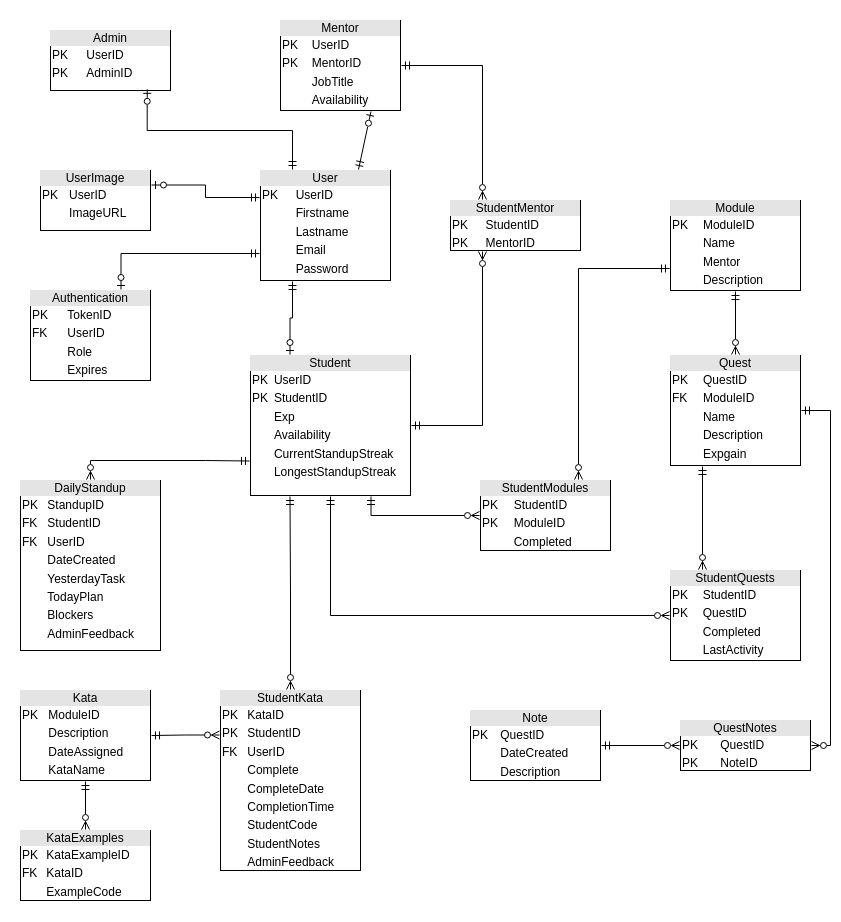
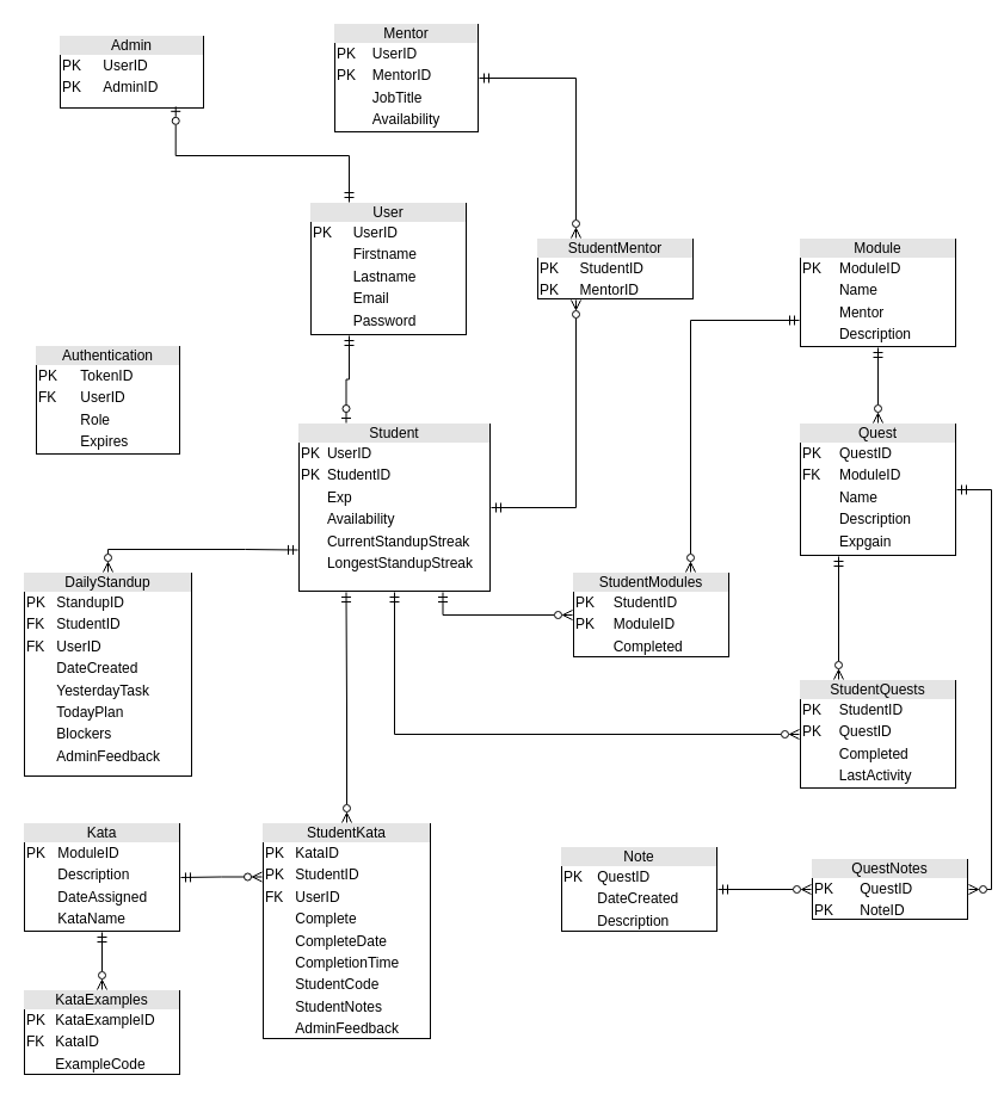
- <mxCell id="2" style="rounded=0;orthogonalLoop=1;jettySize=auto;html=1;exitX=0.75;exitY=0;exitDx=0;exitDy=0;entryX=0.75;entryY=1;entryDx=0;entryDy=0;endArrow=ERzeroToOne;endFill=0;startArrow=ERmandOne;startFill=0;" parent="1" source="4" target="5" edge="1"><mxGeometry relative="1" as="geometry" /></mxCell>
- <mxCell id="3" style="edgeStyle=orthogonalEdgeStyle;rounded=0;orthogonalLoop=1;jettySize=auto;html=1;exitX=0;exitY=0.25;exitDx=0;exitDy=0;entryX=1;entryY=0.25;entryDx=0;entryDy=0;startArrow=ERmandOne;startFill=0;endArrow=ERzeroToOne;endFill=0;" parent="1" source="4" target="7" edge="1"><mxGeometry relative="1" as="geometry" /></mxCell>
- <mxCell id="7" value="&lt;div style=&quot;text-align: center; box-sizing: border-box; width: 100%; background: rgb(228, 228, 228); padding: 2px; line-height: 100%;&quot;&gt;UserImage&lt;/div&gt;&lt;table style=&quot;width:100%;font-size:1em;&quot; cellpadding=&quot;2&quot; cellspacing=&quot;0&quot;&gt;&lt;tbody&gt;&lt;tr&gt;&lt;td&gt;PK&lt;/td&gt;&lt;td&gt;UserID&lt;/td&gt;&lt;/tr&gt;&lt;tr&gt;&lt;td&gt;&lt;br&gt;&lt;/td&gt;&lt;td&gt;ImageURL&lt;/td&gt;&lt;/tr&gt;&lt;tr&gt;&lt;td&gt;&lt;br&gt;&lt;/td&gt;&lt;td&gt;&lt;br&gt;&lt;/td&gt;&lt;/tr&gt;&lt;/tbody&gt;&lt;/table&gt;" style="verticalAlign=top;align=left;overflow=fill;html=1;whiteSpace=wrap;fillColor=default;gradientColor=none;perimeterSpacing=1;fillStyle=solid;strokeColor=default;" parent="1" vertex="1"><mxGeometry x="40" y="170" width="110" height="60" as="geometry" /></mxCell>
- <mxCell id="9" style="edgeStyle=orthogonalEdgeStyle;rounded=0;orthogonalLoop=1;jettySize=auto;html=1;exitX=0.75;exitY=0;exitDx=0;exitDy=0;entryX=0;entryY=0.75;entryDx=0;entryDy=0;endArrow=ERmandOne;endFill=0;startArrow=ERzeroToOne;startFill=0;" parent="1" source="10" target="4" edge="1"><mxGeometry relative="1" as="geometry" /></mxCell>
